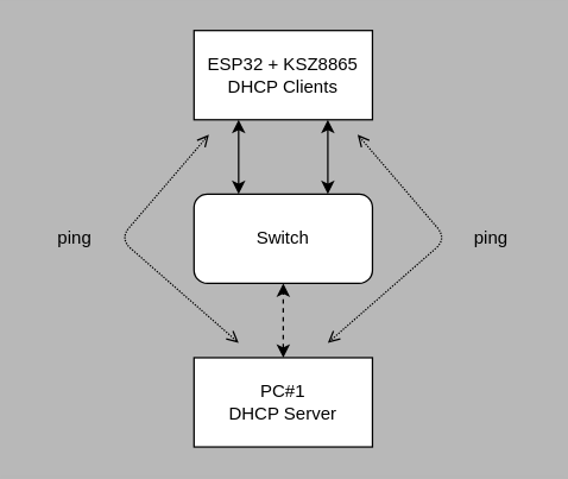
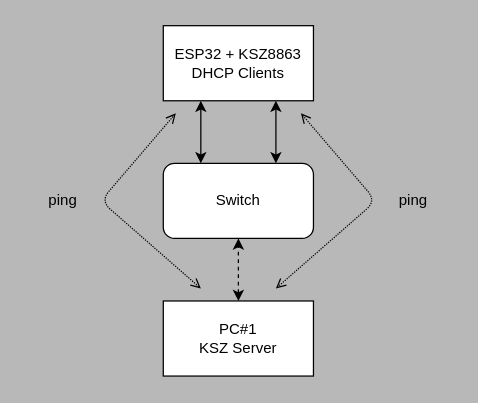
- <mxCell id="2" value="ESP32 + KSZ8865&lt;br&gt;DHCP Clients" style="rounded=0;whiteSpace=wrap;html=1;" parent="1" vertex="1"><mxGeometry x="130" y="20" width="120" height="60" as="geometry" /></mxCell>
+ <mxCell id="2" value="ESP32 + KSZ8863&lt;br&gt;DHCP Clients" style="rounded=0;whiteSpace=wrap;html=1;" parent="1" vertex="1"><mxGeometry x="130" y="20" width="120" height="60" as="geometry" /></mxCell>
- <mxCell id="4" value="PC#1&lt;br&gt;DHCP Server" style="rounded=0;whiteSpace=wrap;html=1;" parent="1" vertex="1"><mxGeometry x="130" y="240" width="120" height="60" as="geometry" /></mxCell>
+ <mxCell id="4" value="PC#1&lt;br&gt;KSZ Server" style="rounded=0;whiteSpace=wrap;html=1;" parent="1" vertex="1"><mxGeometry x="130" y="240" width="120" height="60" as="geometry" /></mxCell>
